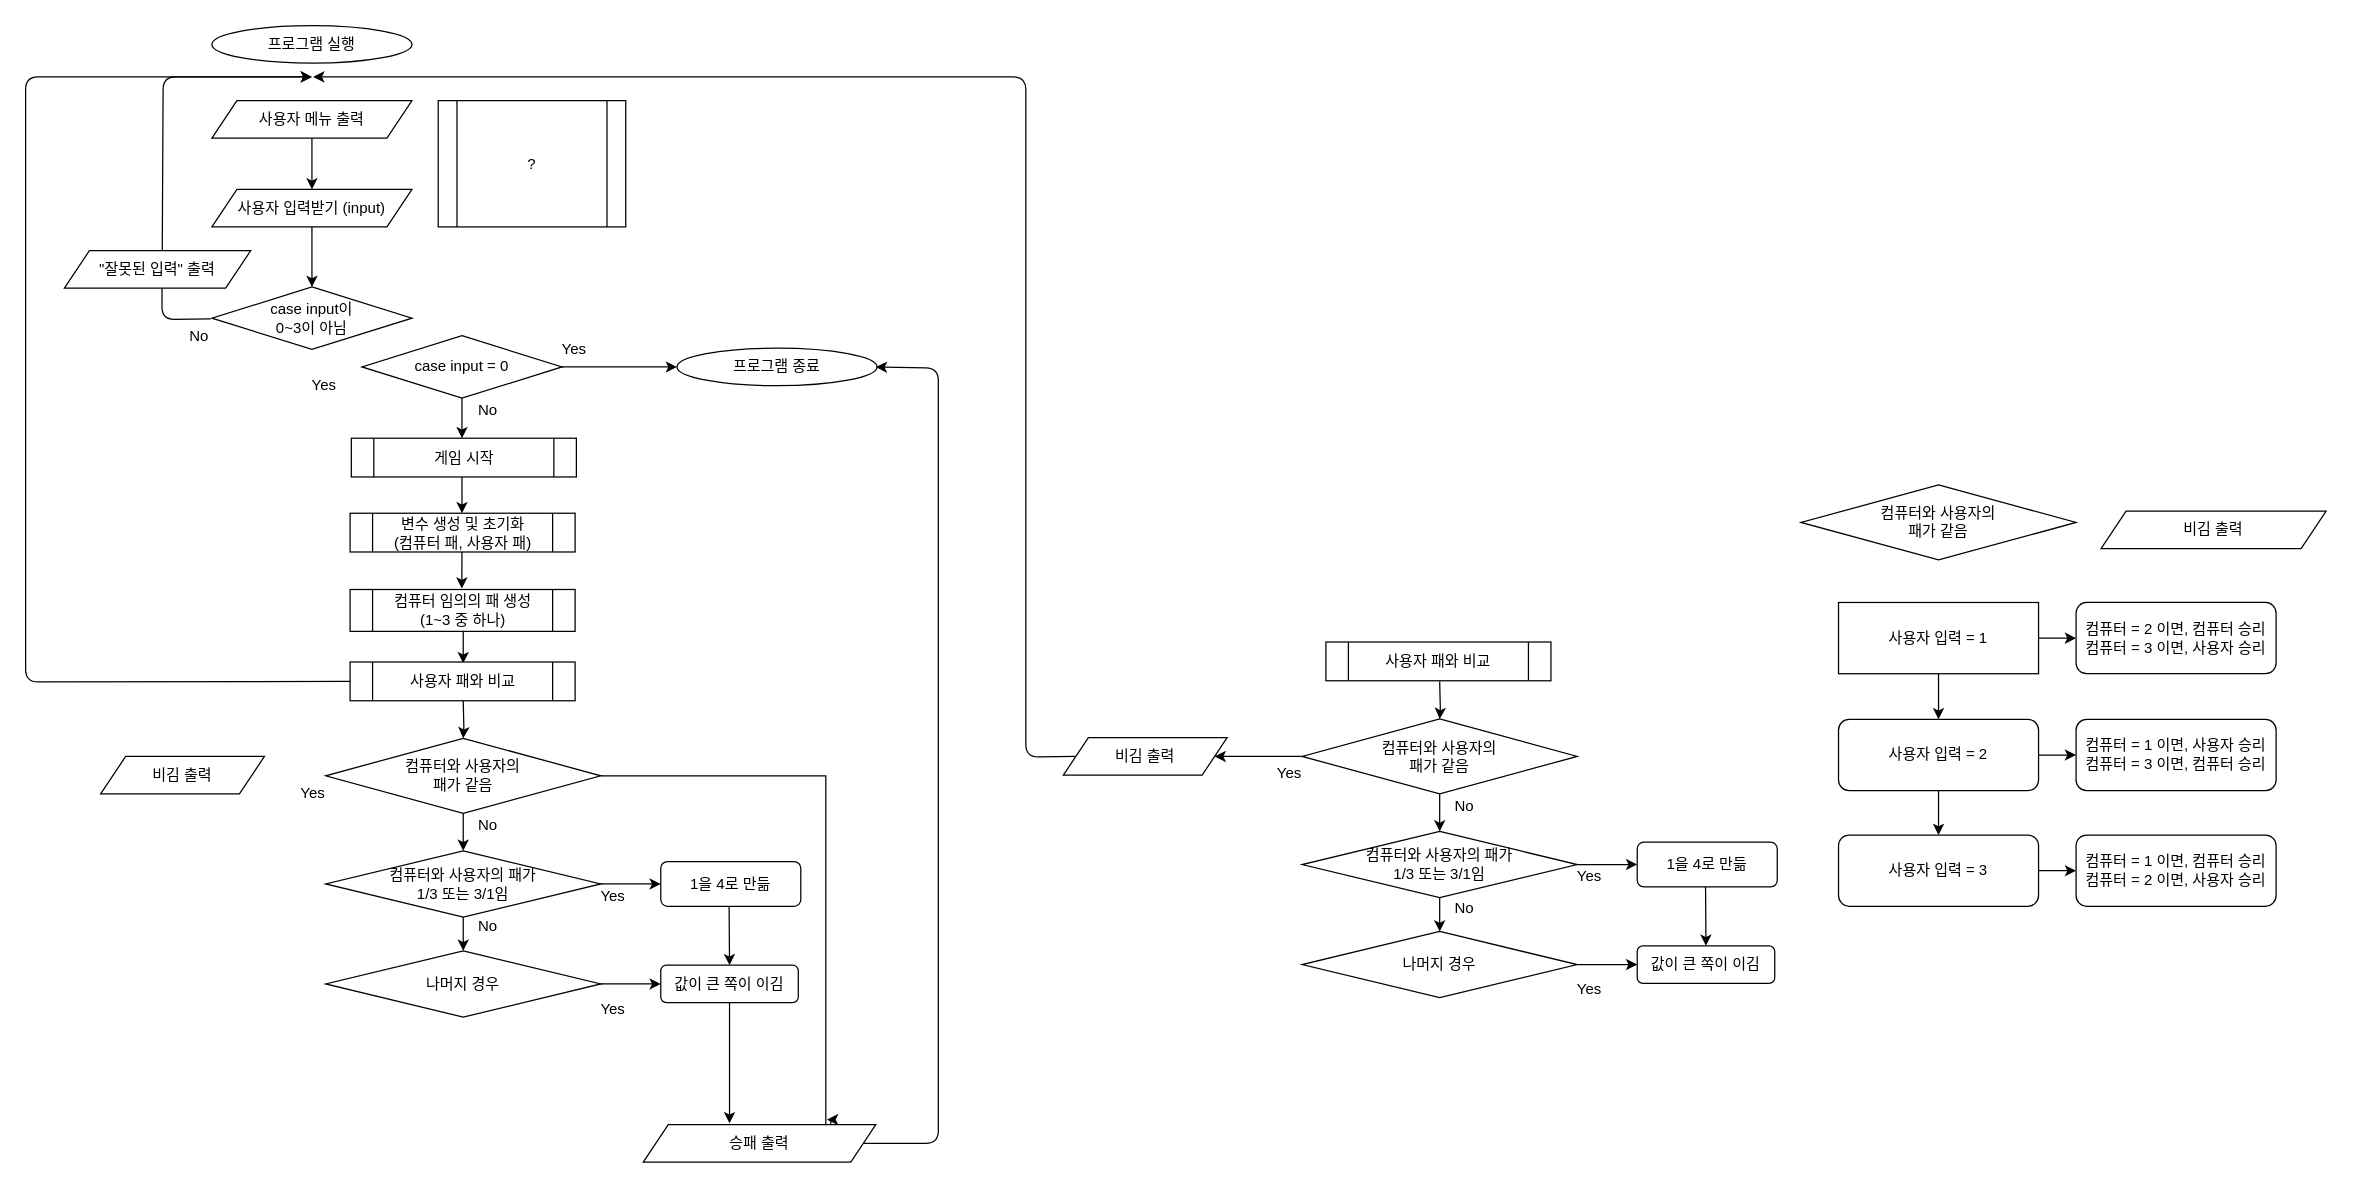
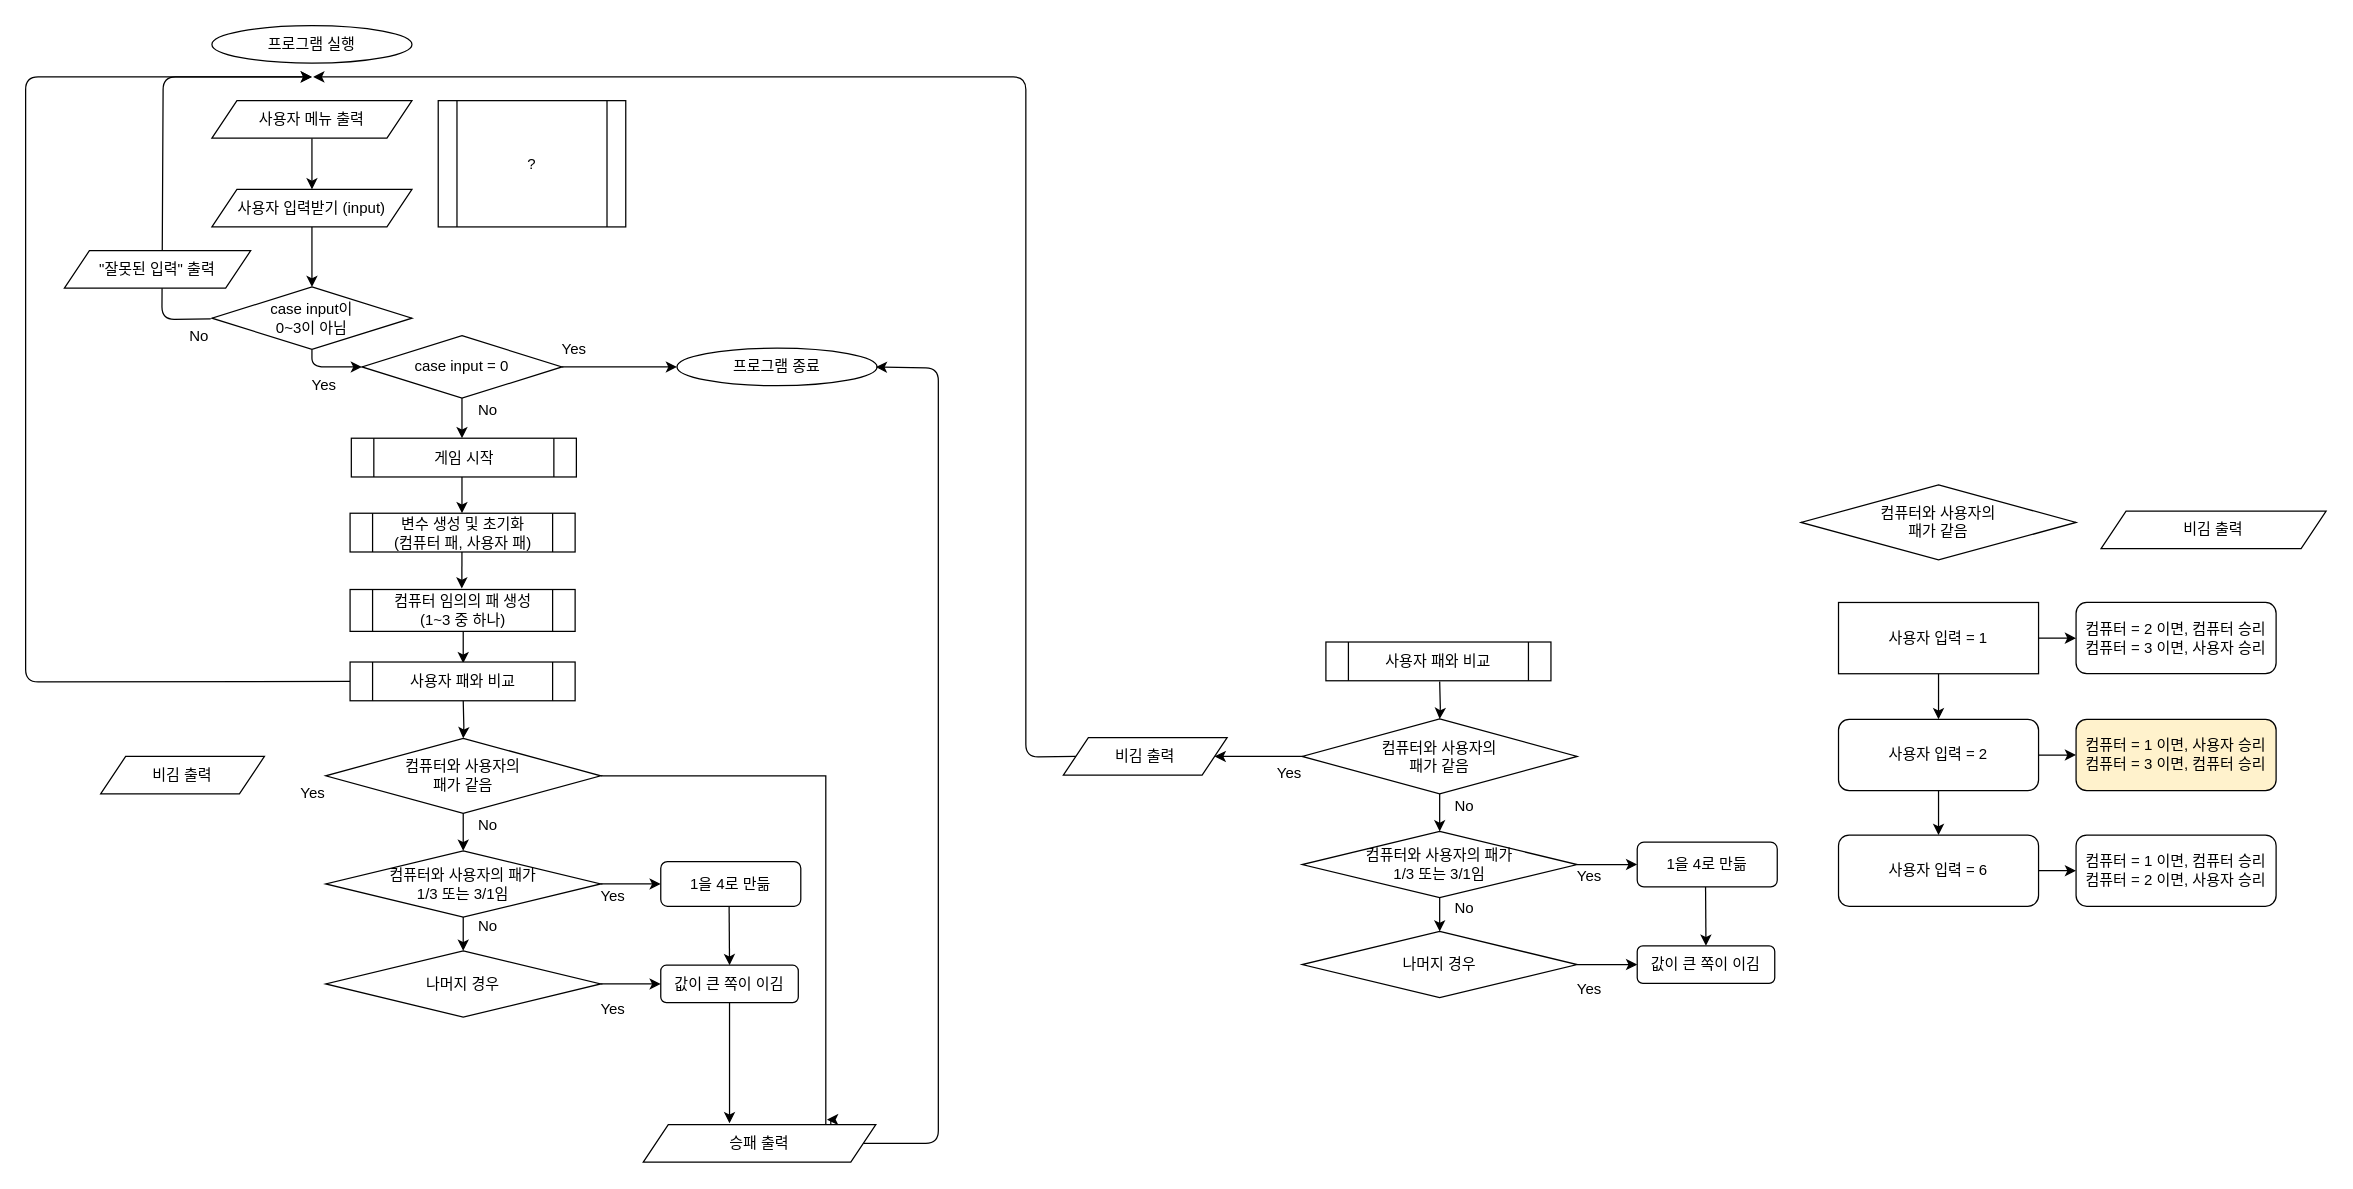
+ <mxCell id="5" value="" style="endArrow=classic;html=1;exitX=0.5;exitY=1;exitDx=0;exitDy=0;entryX=0;entryY=0.5;entryDx=0;entryDy=0;" parent="1" source="3" target="10" edge="1"><mxGeometry width="50" height="50" relative="1" as="geometry"><mxPoint x="529" y="209" as="sourcePoint" /><mxPoint x="529" y="236" as="targetPoint" /><Array as="points"><mxPoint x="249" y="293" /></Array></mxGeometry></mxCell>
- <mxCell id="48" value="컴퓨터 = 1 이면, 사용자 승리&lt;br&gt;컴퓨터 = 3 이면, 컴퓨터 승리" style="rounded=1;whiteSpace=wrap;html=1;" vertex="1" parent="1"><mxGeometry x="1660" y="574.88" width="160" height="57" as="geometry" /></mxCell>
+ <mxCell id="48" value="컴퓨터 = 1 이면, 사용자 승리&lt;br&gt;컴퓨터 = 3 이면, 컴퓨터 승리" style="rounded=1;whiteSpace=wrap;html=1;fillColor=#fff2cc;" vertex="1" parent="1"><mxGeometry x="1660" y="574.88" width="160" height="57" as="geometry" /></mxCell>
- <mxCell id="46" value="사용자 입력 = 3" style="rounded=1;whiteSpace=wrap;html=1;" vertex="1" parent="1"><mxGeometry x="1470" y="667.38" width="160" height="57" as="geometry" /></mxCell>
+ <mxCell id="46" value="사용자 입력 = 6" style="rounded=1;whiteSpace=wrap;html=1;" vertex="1" parent="1"><mxGeometry x="1470" y="667.38" width="160" height="57" as="geometry" /></mxCell>
